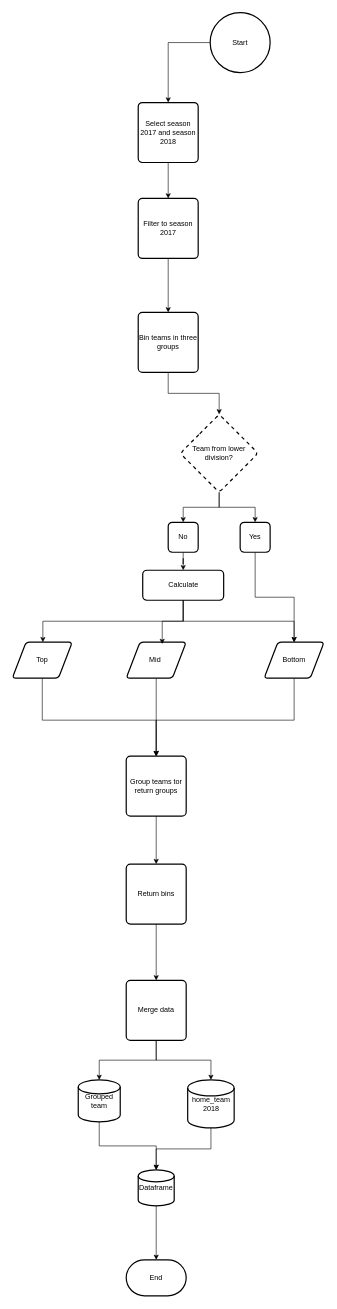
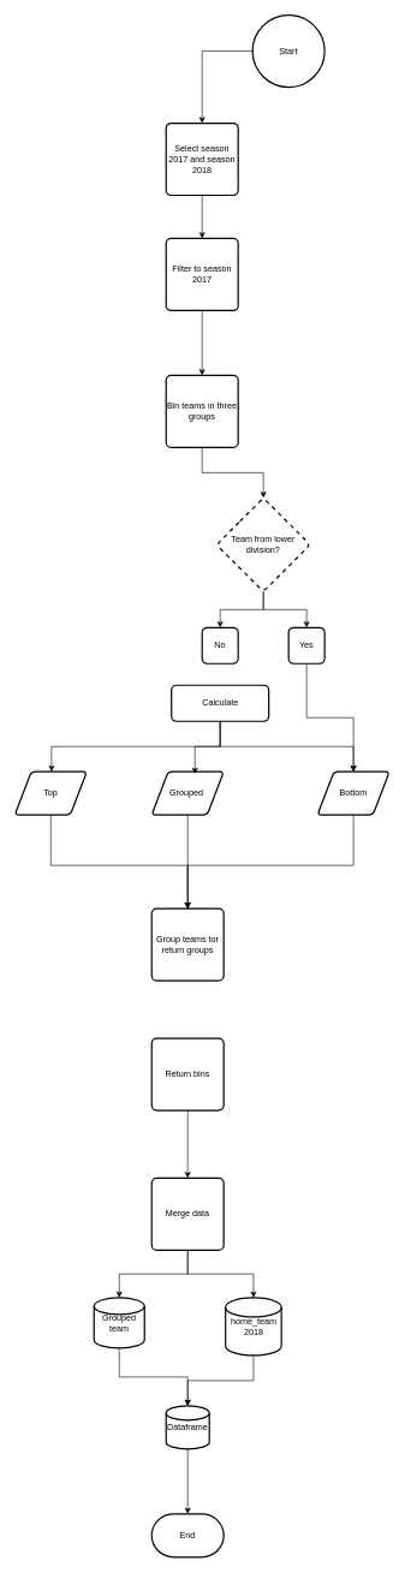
- <mxCell id="21" style="edgeStyle=orthogonalEdgeStyle;rounded=0;orthogonalLoop=1;jettySize=auto;html=1;entryX=0.5;entryY=0;entryDx=0;entryDy=0;" edge="1" parent="1" source="22" target="24"><mxGeometry relative="1" as="geometry" /></mxCell>
- <mxCell id="13" value="Mid&amp;nbsp;" style="shape=parallelogram;html=1;strokeWidth=2;perimeter=parallelogramPerimeter;whiteSpace=wrap;rounded=1;arcSize=12;size=0.23;" vertex="1" parent="1"><mxGeometry x="210" y="1070" width="100" height="60" as="geometry" /></mxCell>
+ <mxCell id="13" value="Grouped&amp;nbsp;" style="shape=parallelogram;html=1;strokeWidth=2;perimeter=parallelogramPerimeter;whiteSpace=wrap;rounded=1;arcSize=12;size=0.23;" vertex="1" parent="1"><mxGeometry x="210" y="1070" width="100" height="60" as="geometry" /></mxCell>
- <mxCell id="27" style="edgeStyle=orthogonalEdgeStyle;rounded=0;orthogonalLoop=1;jettySize=auto;html=1;entryX=0.5;entryY=0;entryDx=0;entryDy=0;" edge="1" parent="1" source="28" target="30"><mxGeometry relative="1" as="geometry" /></mxCell>
